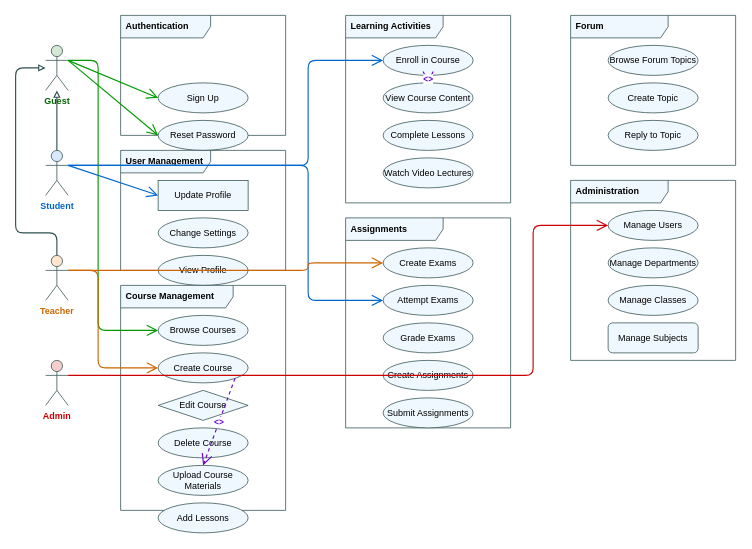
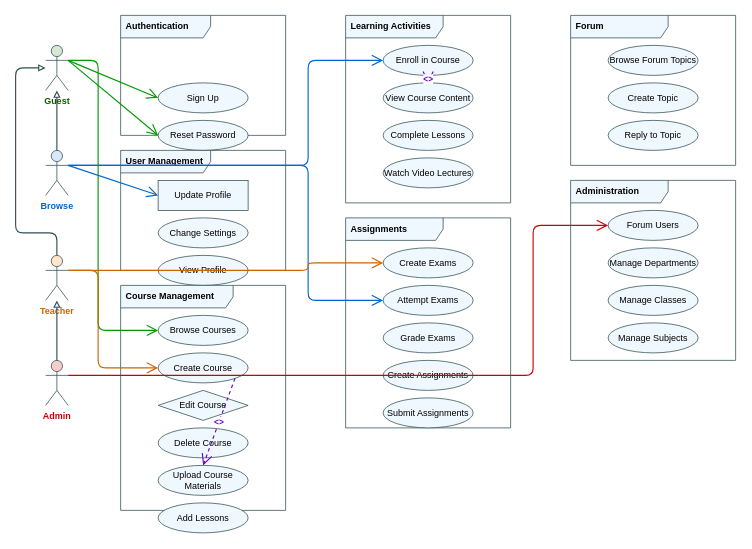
- <mxCell id="3" value="Student" style="shape=umlActor;verticalLabelPosition=bottom;verticalAlign=top;html=1;fillColor=#DAE8FC;strokeColor=#2F4F4F;fontStyle=1;fontColor=#0066CC;" parent="1" vertex="1"><mxGeometry x="60" y="200" width="30" height="60" as="geometry" /></mxCell>
+ <mxCell id="3" value="Browse" style="shape=umlActor;verticalLabelPosition=bottom;verticalAlign=top;html=1;fillColor=#DAE8FC;strokeColor=#2F4F4F;fontStyle=1;fontColor=#0066CC;" parent="1" vertex="1"><mxGeometry x="60" y="200" width="30" height="60" as="geometry" /></mxCell>
- <mxCell id="39" value="Manage Users" style="ellipse;whiteSpace=wrap;html=1;fillColor=#F0F8FF;strokeColor=#2F4F4F;fontColor=#000000;" parent="1" vertex="1"><mxGeometry x="810" y="280" width="120" height="40" as="geometry" /></mxCell>
+ <mxCell id="39" value="Forum Users" style="ellipse;whiteSpace=wrap;html=1;fillColor=#F0F8FF;strokeColor=#2F4F4F;fontColor=#000000;" parent="1" vertex="1"><mxGeometry x="810" y="280" width="120" height="40" as="geometry" /></mxCell>
+ <mxCell id="8" value="" style="endArrow=block;endFill=0;html=1;edgeStyle=orthogonalEdgeStyle;align=left;verticalAlign=top;exitX=0.5;exitY=0;exitDx=0;exitDy=0;strokeColor=#2F4F4F;strokeWidth=1.5;" parent="1" source="5" target="4" edge="1"><mxGeometry x="-1" relative="1" as="geometry"><mxPoint x="90" y="300" as="targetPoint" /><Array as="points"><mxPoint x="75" y="450" /><mxPoint x="75" y="450" /></Array></mxGeometry></mxCell>
- <mxCell id="42" value="Manage Subjects" style="whiteSpace=wrap;html=1;fillColor=#F0F8FF;strokeColor=#2F4F4F;fontColor=#000000;rounded=1;" parent="1" vertex="1"><mxGeometry x="810" y="430" width="120" height="40" as="geometry" /></mxCell>
+ <mxCell id="42" value="Manage Subjects" style="ellipse;whiteSpace=wrap;html=1;fillColor=#F0F8FF;strokeColor=#2F4F4F;fontColor=#000000;" parent="1" vertex="1"><mxGeometry x="810" y="430" width="120" height="40" as="geometry" /></mxCell>
